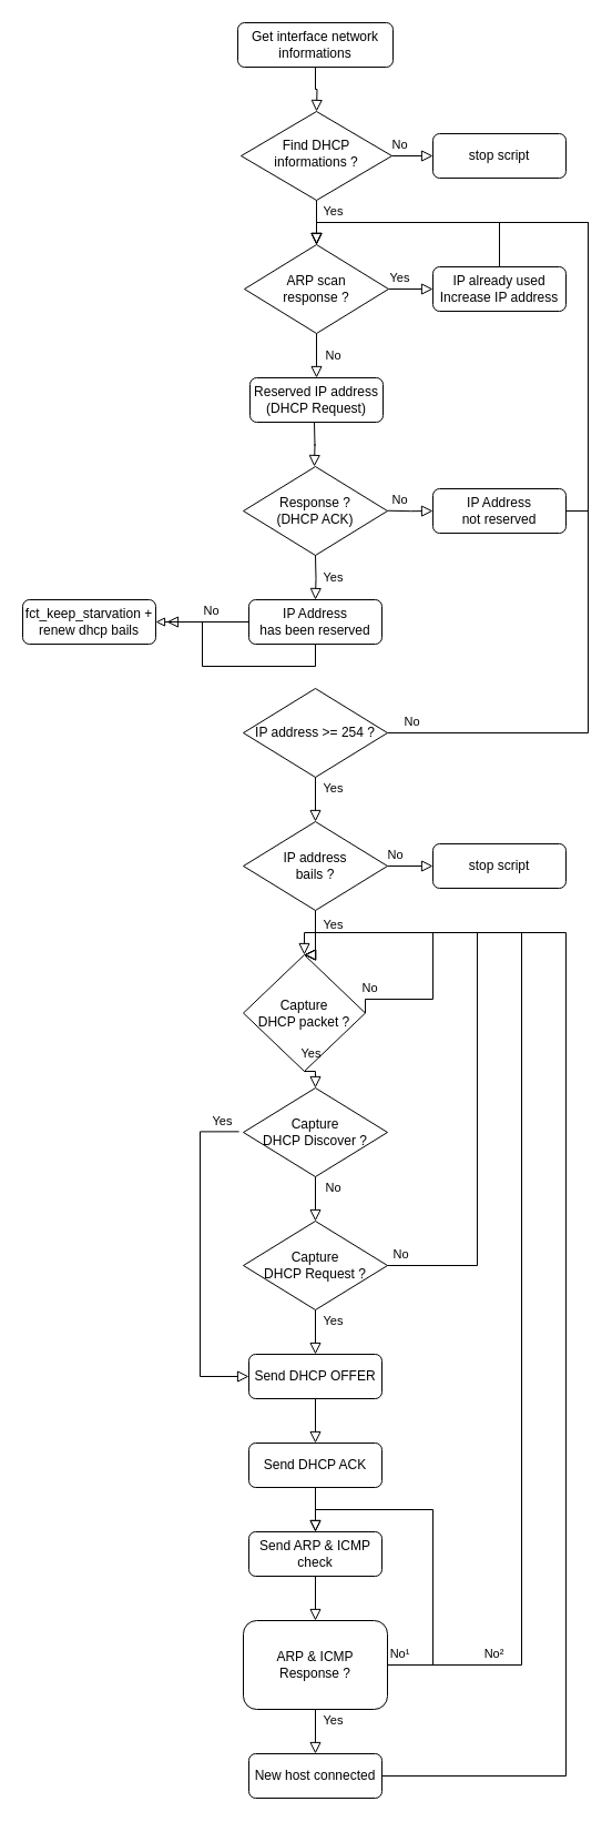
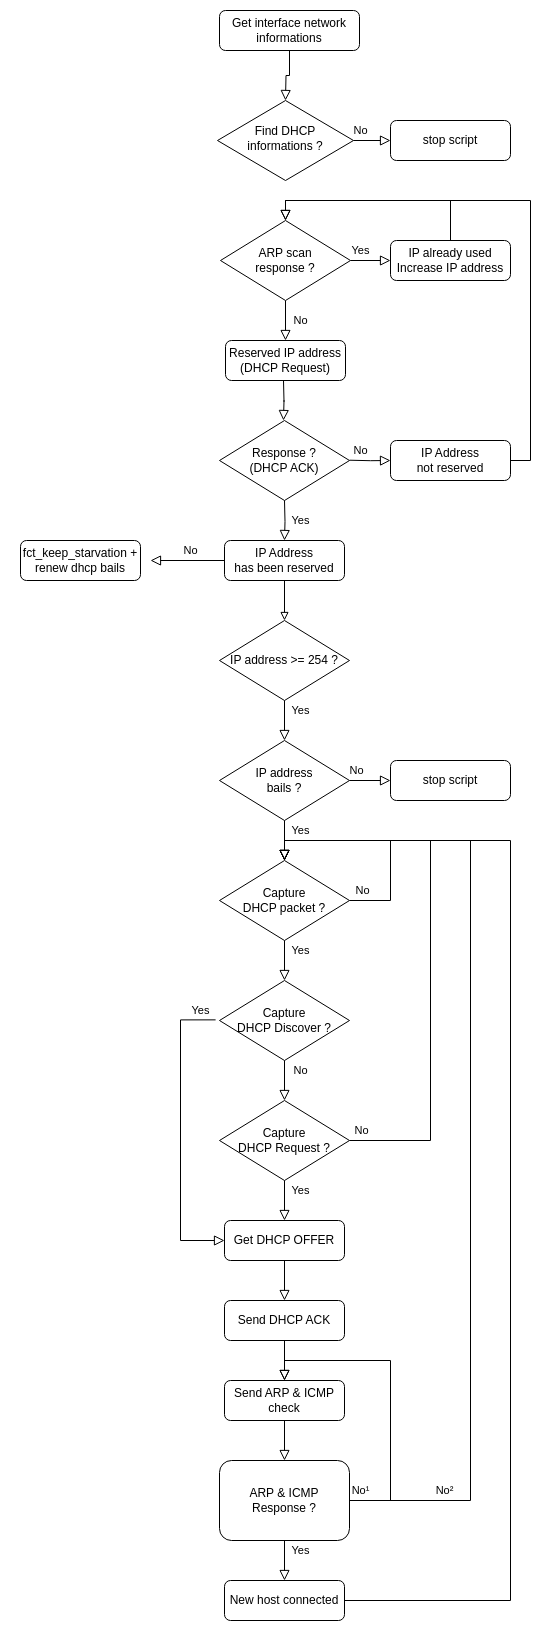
- <mxCell id="3" value="Get interface network informations" style="rounded=1;whiteSpace=wrap;html=1;fontSize=12;glass=0;strokeWidth=1;shadow=0;" parent="1" vertex="1"><mxGeometry x="214" y="20" width="140" height="40" as="geometry" /></mxCell>
+ <mxCell id="3" value="Get interface network informations" style="rounded=1;whiteSpace=wrap;html=1;fontSize=12;glass=0;strokeWidth=1;shadow=0;" parent="1" vertex="1"><mxGeometry x="219" y="10" width="140" height="40" as="geometry" /></mxCell>
- <mxCell id="4" value="Yes" style="rounded=0;html=1;jettySize=auto;orthogonalLoop=1;fontSize=11;endArrow=block;endFill=0;endSize=8;strokeWidth=1;shadow=0;labelBackgroundColor=none;edgeStyle=orthogonalEdgeStyle;" parent="1" source="6" target="10" edge="1"><mxGeometry x="-0.5" y="15" relative="1" as="geometry"><mxPoint as="offset" /></mxGeometry></mxCell>
- <mxCell id="13" value="" style="edgeStyle=orthogonalEdgeStyle;rounded=0;orthogonalLoop=1;jettySize=auto;html=1;endArrow=block;endFill=0;exitX=0.5;exitY=1;exitDx=0;exitDy=0;" edge="1" parent="1" source="19" target="30"><mxGeometry relative="1" as="geometry" /></mxCell>
+ <mxCell id="13" value="" style="edgeStyle=orthogonalEdgeStyle;rounded=0;orthogonalLoop=1;jettySize=auto;html=1;endArrow=block;endFill=0;exitX=0.5;exitY=1;exitDx=0;exitDy=0;" edge="1" parent="1" source="19" target="20"><mxGeometry relative="1" as="geometry" /></mxCell>
- <mxCell id="21" value="No" style="rounded=0;html=1;jettySize=auto;orthogonalLoop=1;fontSize=11;endArrow=block;endFill=0;endSize=8;strokeWidth=1;shadow=0;labelBackgroundColor=none;edgeStyle=orthogonalEdgeStyle;spacing=-16;exitX=1;exitY=0.5;exitDx=0;exitDy=0;entryX=0.5;entryY=0;entryDx=0;entryDy=0;" edge="1" parent="1" source="20" target="10"><mxGeometry x="-0.952" y="10" relative="1" as="geometry"><mxPoint as="offset" /><mxPoint x="150" y="619.68" as="sourcePoint" /><mxPoint x="290" y="220" as="targetPoint" /><Array as="points"><mxPoint x="530" y="660" /><mxPoint x="530" y="200" /><mxPoint x="285" y="200" /></Array></mxGeometry></mxCell>
- <mxCell id="29" value="Capture&lt;br&gt;DHCP packet ?" style="rhombus;whiteSpace=wrap;html=1;shadow=0;fontFamily=Helvetica;fontSize=12;align=center;strokeWidth=1;spacing=-20;spacingTop=0;" vertex="1" parent="1"><mxGeometry x="219" y="860" width="110" height="105" as="geometry" /></mxCell>
+ <mxCell id="29" value="Capture&lt;br&gt;DHCP packet ?" style="rhombus;whiteSpace=wrap;html=1;shadow=0;fontFamily=Helvetica;fontSize=12;align=center;strokeWidth=1;spacing=-20;spacingTop=0;" vertex="1" parent="1"><mxGeometry x="219" y="860" width="130" height="80" as="geometry" /></mxCell>
- <mxCell id="38" value="Send DHCP OFFER" style="rounded=1;whiteSpace=wrap;html=1;fontSize=12;glass=0;strokeWidth=1;shadow=0;" vertex="1" parent="1"><mxGeometry x="224" y="1220" width="120" height="40" as="geometry" /></mxCell>
+ <mxCell id="38" value="Get DHCP OFFER" style="rounded=1;whiteSpace=wrap;html=1;fontSize=12;glass=0;strokeWidth=1;shadow=0;" vertex="1" parent="1"><mxGeometry x="224" y="1220" width="120" height="40" as="geometry" /></mxCell>
